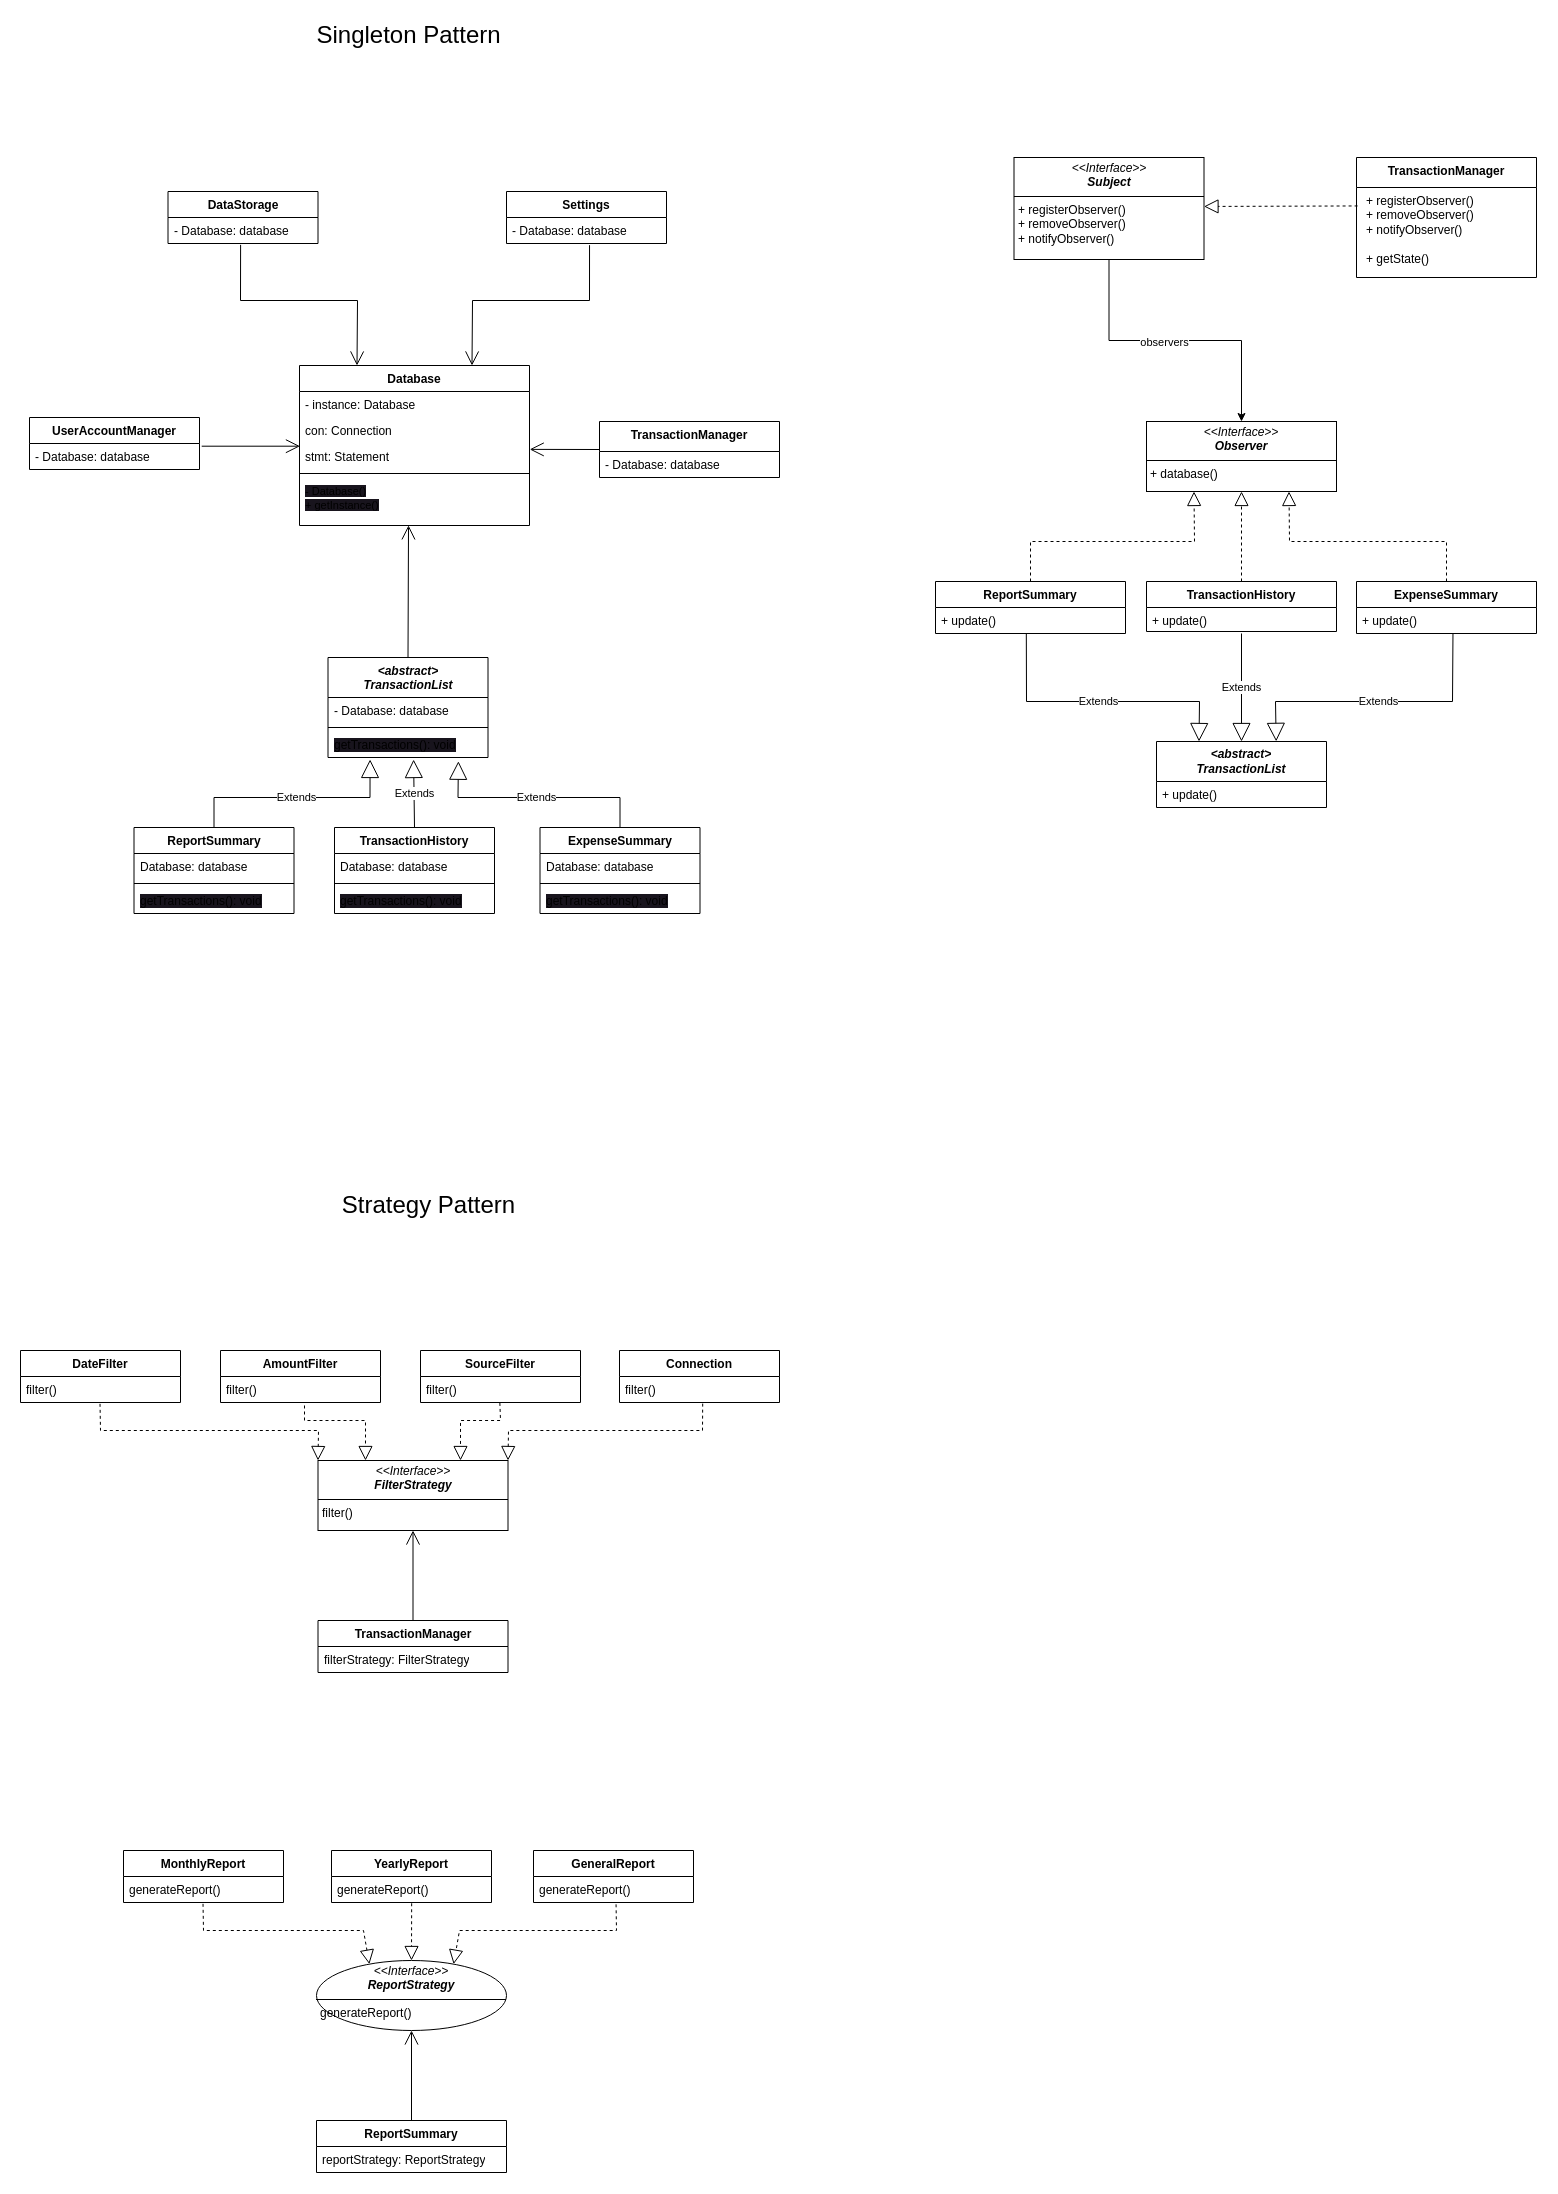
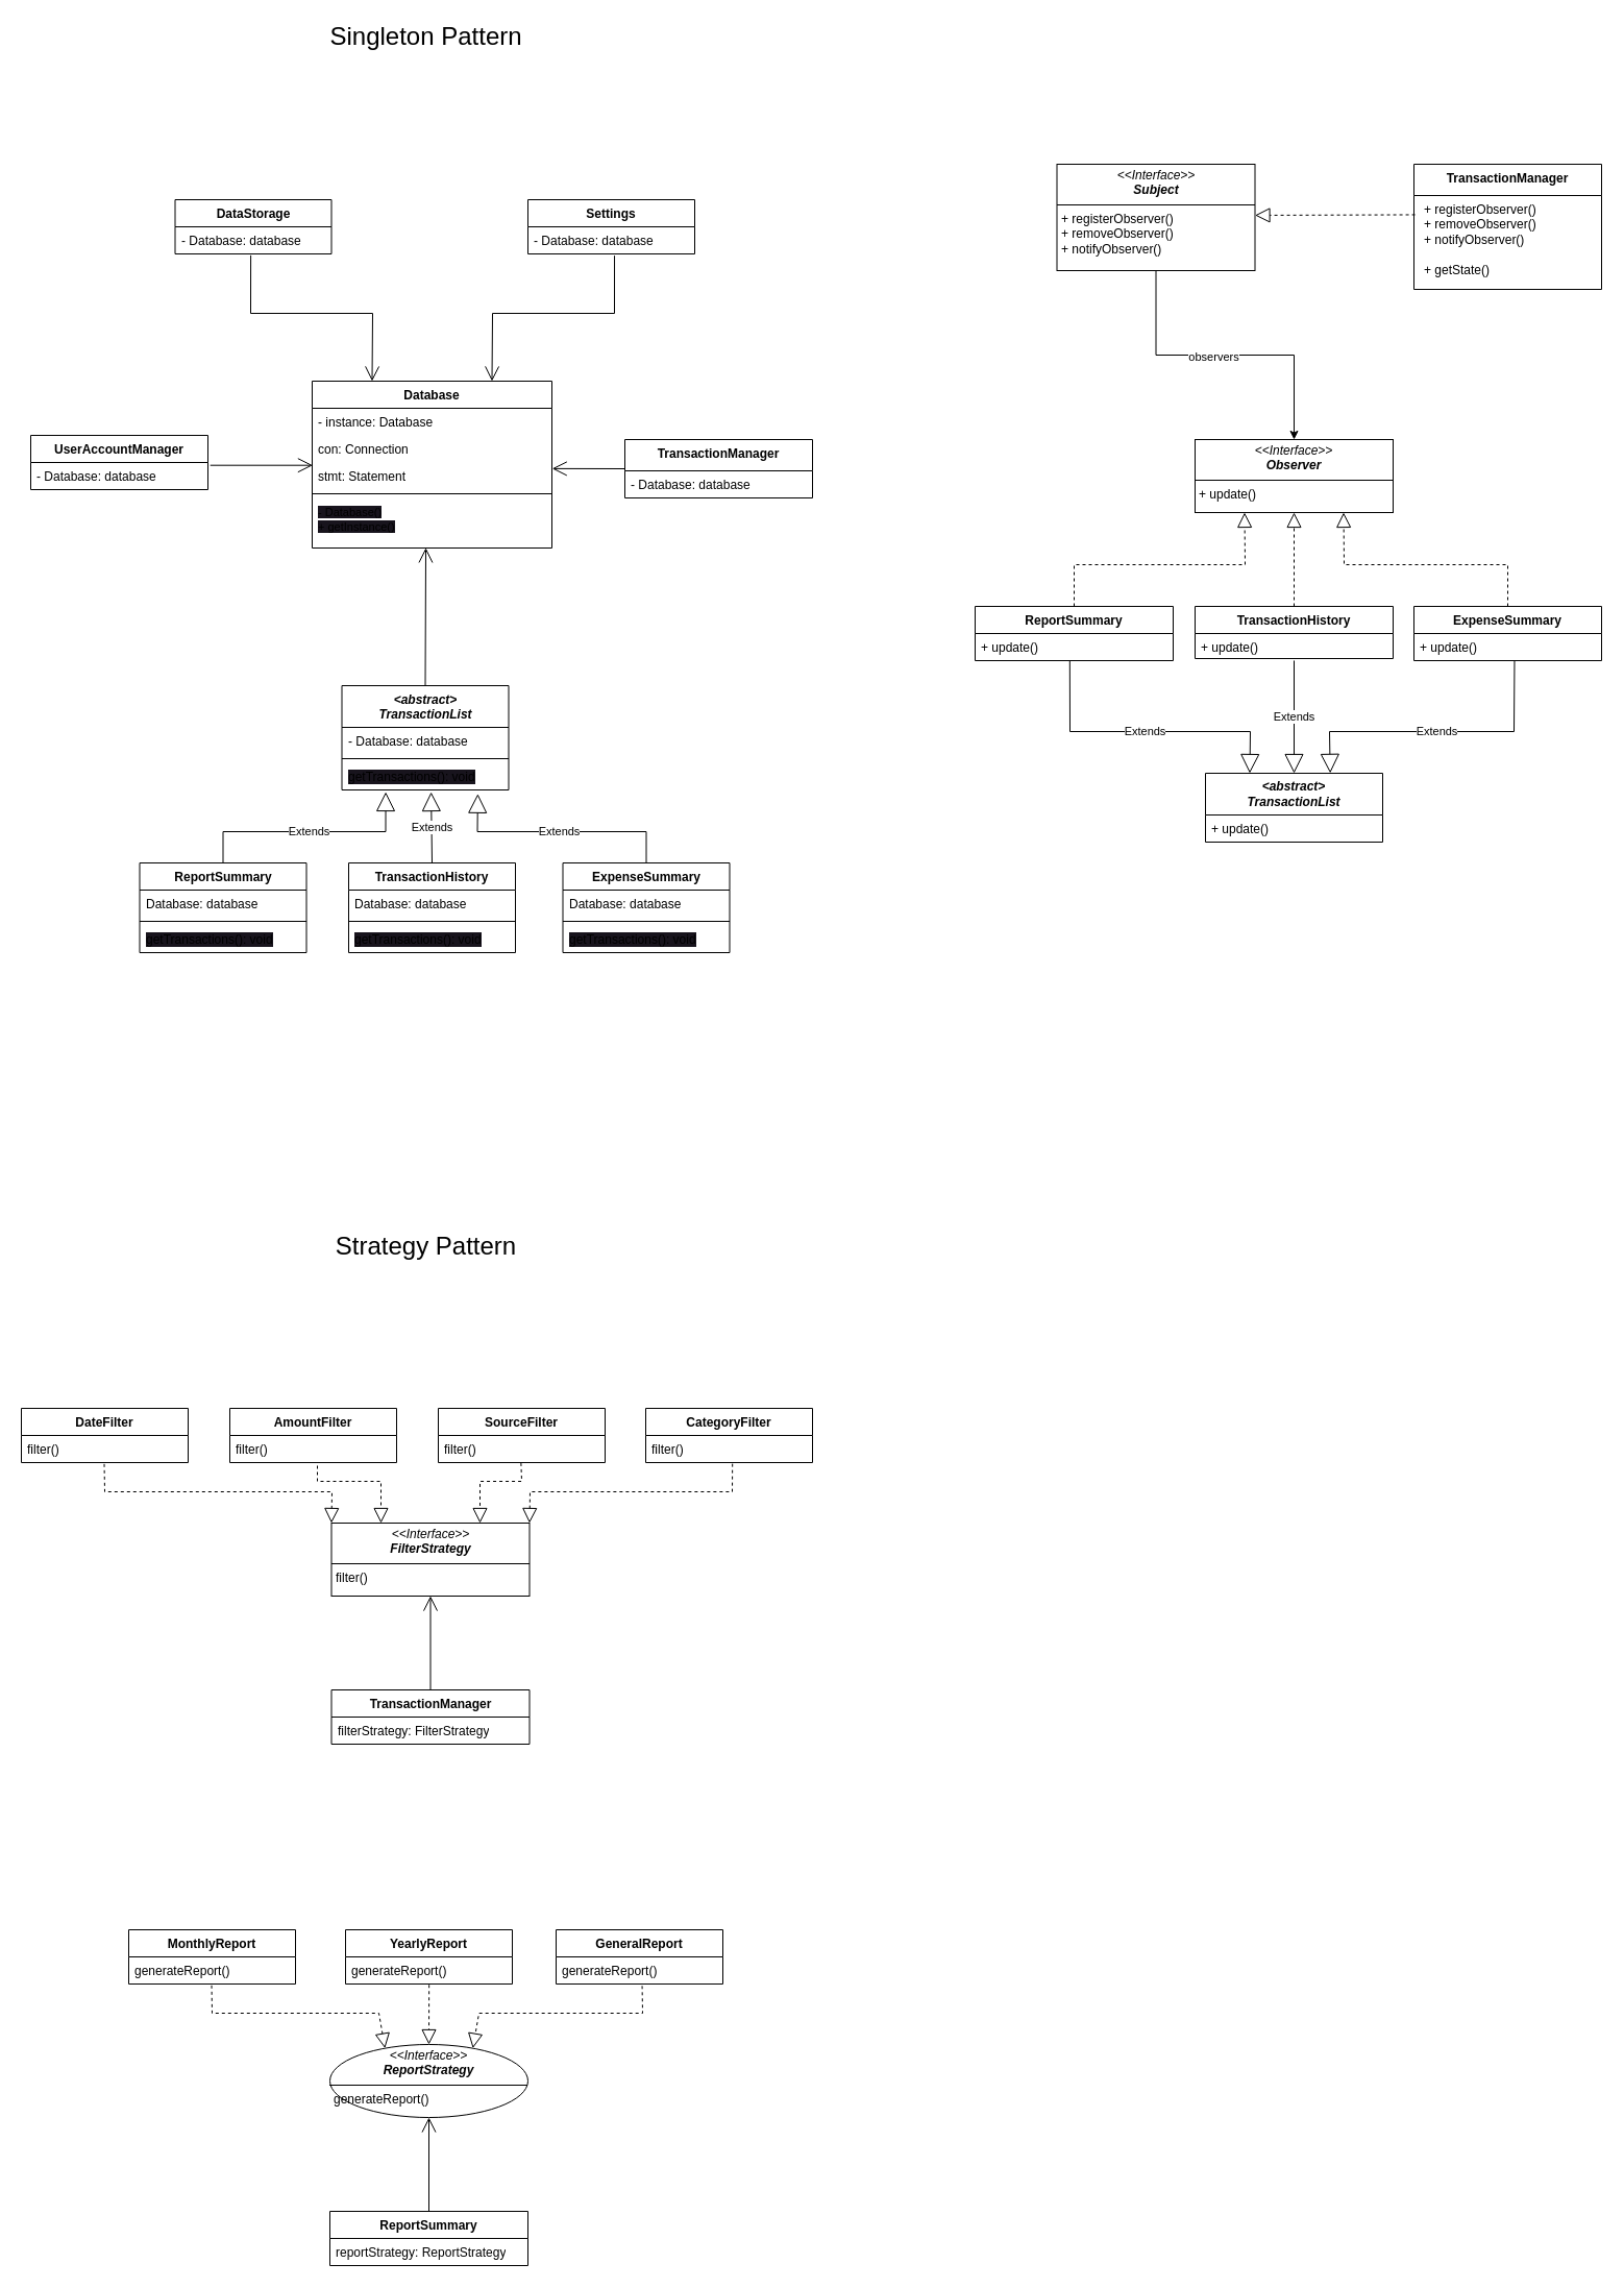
- <mxCell id="3" value="&lt;p style=&quot;margin:0px;margin-top:4px;text-align:center;&quot;&gt;&lt;i&gt;&amp;lt;&amp;lt;Interface&amp;gt;&amp;gt;&lt;br&gt;&lt;b&gt;Observer&lt;/b&gt;&lt;/i&gt;&lt;/p&gt;&lt;hr size=&quot;1&quot; style=&quot;border-style:solid;&quot;&gt;&lt;p style=&quot;margin:0px;margin-left:4px;&quot;&gt;+ database()&lt;/p&gt;" style="verticalAlign=top;align=left;overflow=fill;html=1;whiteSpace=wrap;" parent="1" vertex="1"><mxGeometry x="1146" y="421" width="190" height="70" as="geometry" /></mxCell>
+ <mxCell id="3" value="&lt;p style=&quot;margin:0px;margin-top:4px;text-align:center;&quot;&gt;&lt;i&gt;&amp;lt;&amp;lt;Interface&amp;gt;&amp;gt;&lt;br&gt;&lt;b&gt;Observer&lt;/b&gt;&lt;/i&gt;&lt;/p&gt;&lt;hr size=&quot;1&quot; style=&quot;border-style:solid;&quot;&gt;&lt;p style=&quot;margin:0px;margin-left:4px;&quot;&gt;+ update()&lt;/p&gt;" style="verticalAlign=top;align=left;overflow=fill;html=1;whiteSpace=wrap;" parent="1" vertex="1"><mxGeometry x="1146" y="421" width="190" height="70" as="geometry" /></mxCell>
- <mxCell id="47" value="&lt;font style=&quot;font-size: 24px;&quot;&gt;Strategy Pattern&lt;/font&gt;" style="text;html=1;align=center;verticalAlign=middle;whiteSpace=wrap;rounded=0;" parent="1" vertex="1"><mxGeometry x="313" y="1190" width="231" height="30" as="geometry" /></mxCell>
+ <mxCell id="47" value="&lt;font style=&quot;font-size: 24px;&quot;&gt;Strategy Pattern&lt;/font&gt;" style="text;html=1;align=center;verticalAlign=middle;whiteSpace=wrap;rounded=0;" parent="1" vertex="1"><mxGeometry x="293" y="1180" width="231" height="30" as="geometry" /></mxCell>
- <mxCell id="66" value="Connection" style="swimlane;fontStyle=1;align=center;verticalAlign=top;childLayout=stackLayout;horizontal=1;startSize=26;horizontalStack=0;resizeParent=1;resizeParentMax=0;resizeLast=0;collapsible=1;marginBottom=0;whiteSpace=wrap;html=1;" parent="1" vertex="1"><mxGeometry x="619" y="1350" width="160" height="52" as="geometry" /></mxCell>
+ <mxCell id="66" value="CategoryFilter" style="swimlane;fontStyle=1;align=center;verticalAlign=top;childLayout=stackLayout;horizontal=1;startSize=26;horizontalStack=0;resizeParent=1;resizeParentMax=0;resizeLast=0;collapsible=1;marginBottom=0;whiteSpace=wrap;html=1;" parent="1" vertex="1"><mxGeometry x="619" y="1350" width="160" height="52" as="geometry" /></mxCell>
